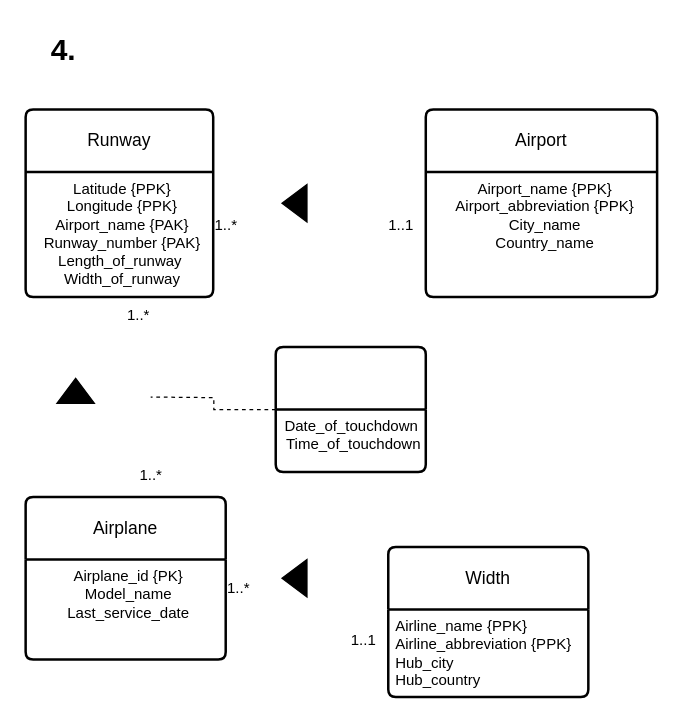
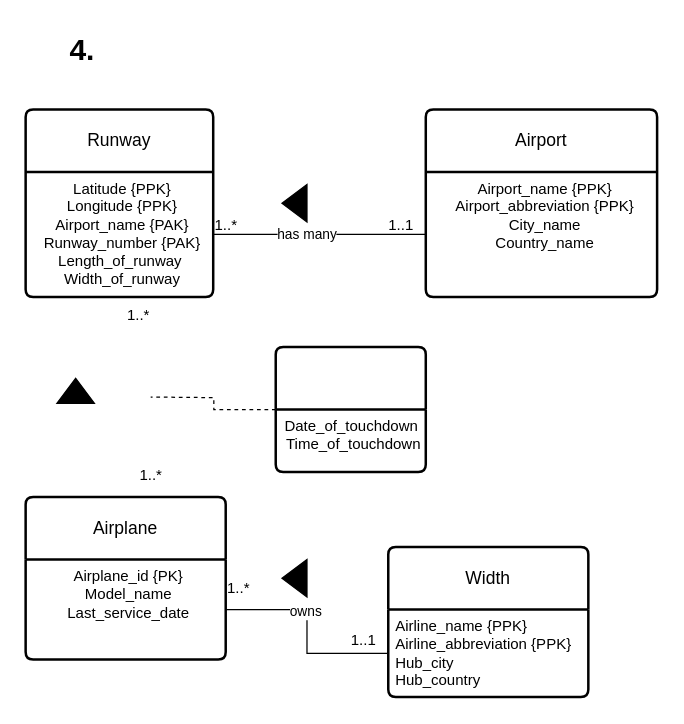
- <mxCell id="20" value="&lt;b&gt;&lt;font style=&quot;font-size: 24px;&quot;&gt;4.&lt;/font&gt;&lt;/b&gt;" style="text;html=1;align=center;verticalAlign=middle;resizable=0;points=[];autosize=1;strokeColor=none;fillColor=none;" parent="1" vertex="1"><mxGeometry x="30" y="20" width="40" height="40" as="geometry" /></mxCell>
+ <mxCell id="20" value="&lt;b&gt;&lt;font style=&quot;font-size: 24px;&quot;&gt;4.&lt;/font&gt;&lt;/b&gt;" style="text;html=1;align=center;verticalAlign=middle;resizable=0;points=[];autosize=1;strokeColor=none;fillColor=none;" parent="1" vertex="1"><mxGeometry x="45" y="20" width="40" height="40" as="geometry" /></mxCell>
+ <mxCell id="7" style="rounded=0;orthogonalLoop=1;jettySize=auto;html=1;entryX=1;entryY=0.5;entryDx=0;entryDy=0;endArrow=none;endFill=0;" parent="1" source="6" target="3" edge="1"><mxGeometry relative="1" as="geometry" /></mxCell>
+ <mxCell id="8" value="has many" style="edgeLabel;html=1;align=center;verticalAlign=middle;resizable=0;points=[];" parent="7" vertex="1" connectable="0"><mxGeometry x="0.133" y="-1" relative="1" as="geometry"><mxPoint as="offset" /></mxGeometry></mxCell>
+ <mxCell id="23" style="edgeStyle=orthogonalEdgeStyle;rounded=0;orthogonalLoop=1;jettySize=auto;html=1;entryX=1;entryY=0.5;entryDx=0;entryDy=0;endArrow=none;endFill=0;" parent="1" source="22" target="13" edge="1"><mxGeometry relative="1" as="geometry" /></mxCell>
+ <mxCell id="24" value="owns" style="edgeLabel;html=1;align=center;verticalAlign=middle;resizable=0;points=[];" parent="23" vertex="1" connectable="0"><mxGeometry x="0.236" y="1" relative="1" as="geometry"><mxPoint as="offset" /></mxGeometry></mxCell>
